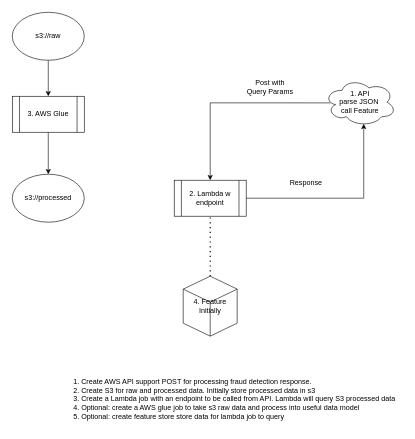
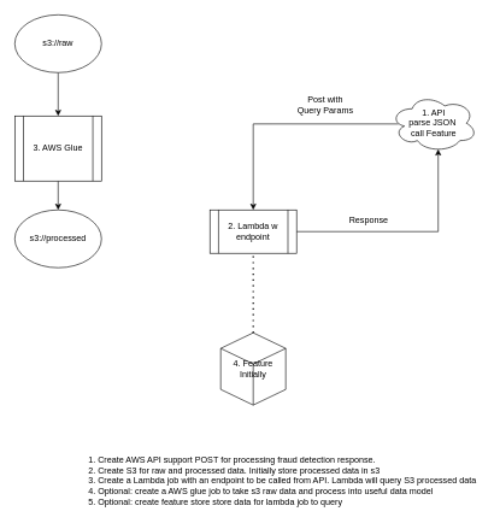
- <mxCell id="7" value="3. AWS Glue" style="shape=process;whiteSpace=wrap;html=1;backgroundOutline=1;" vertex="1" parent="1"><mxGeometry x="20" y="160" width="120" height="60" as="geometry" /></mxCell>
+ <mxCell id="7" value="3. AWS Glue" style="shape=process;whiteSpace=wrap;html=1;backgroundOutline=1;" vertex="1" parent="1"><mxGeometry x="20" y="160" width="120" height="90" as="geometry" /></mxCell>
- <mxCell id="5" value="2. Lambda w endpoint" style="shape=process;whiteSpace=wrap;html=1;backgroundOutline=1;" vertex="1" parent="1"><mxGeometry x="290" y="300" width="120" height="60" as="geometry" /></mxCell>
+ <mxCell id="5" value="2. Lambda w endpoint" style="shape=process;whiteSpace=wrap;html=1;backgroundOutline=1;" vertex="1" parent="1"><mxGeometry x="290" y="290" width="120" height="60" as="geometry" /></mxCell>
